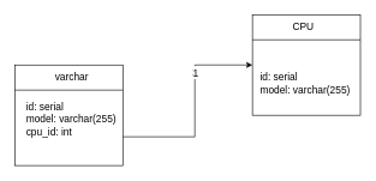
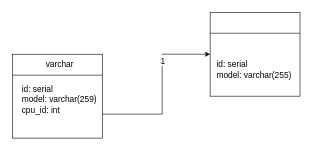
- <mxCell id="7" value="CPU" style="text;strokeColor=none;fillColor=none;align=left;verticalAlign=middle;spacingLeft=4;spacingRight=4;overflow=hidden;points=[[0,0.5],[1,0.5]];portConstraint=eastwest;rotatable=0;fontSize=14;" parent="1" vertex="1"><mxGeometry x="400" y="20" width="80" height="30" as="geometry" /></mxCell>
- <mxCell id="8" value="id: serial&#10;model: varchar(255)&#10;cpu_id: int" style="text;strokeColor=none;fillColor=none;align=left;verticalAlign=middle;spacingLeft=4;spacingRight=4;overflow=hidden;points=[[0,0.5],[1,0.5]];portConstraint=eastwest;rotatable=0;fontSize=14;" parent="1" vertex="1"><mxGeometry x="30" y="130" width="140" height="70" as="geometry" /></mxCell>
+ <mxCell id="8" value="id: serial&#10;model: varchar(259)&#10;cpu_id: int" style="text;strokeColor=none;fillColor=none;align=left;verticalAlign=middle;spacingLeft=4;spacingRight=4;overflow=hidden;points=[[0,0.5],[1,0.5]];portConstraint=eastwest;rotatable=0;fontSize=14;" parent="1" vertex="1"><mxGeometry x="30" y="130" width="140" height="70" as="geometry" /></mxCell>
